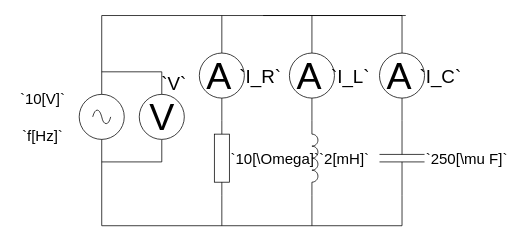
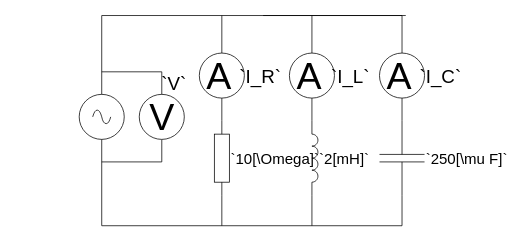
- <mxCell id="10" value="&lt;span style=&quot;text-align: right; font-size: 20px;&quot;&gt;`10[V]`&lt;/span&gt;&lt;br style=&quot;text-align: right; font-size: 20px;&quot;&gt;&lt;br style=&quot;text-align: right; font-size: 20px;&quot;&gt;&lt;span style=&quot;text-align: right; font-size: 20px;&quot;&gt;`f[Hz]`&lt;/span&gt;" style="text;html=1;align=center;verticalAlign=middle;resizable=0;points=[];autosize=1;strokeColor=none;fillColor=none;fontSize=20;spacingRight=8;" parent="3" vertex="1"><mxGeometry y="95" width="80" height="80" as="geometry" /></mxCell>
